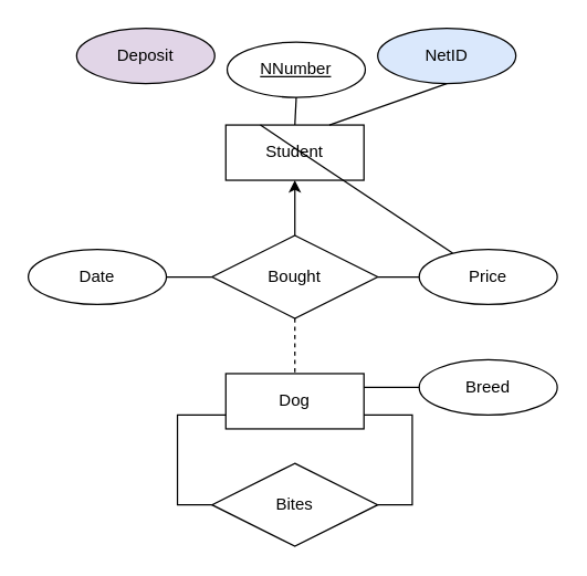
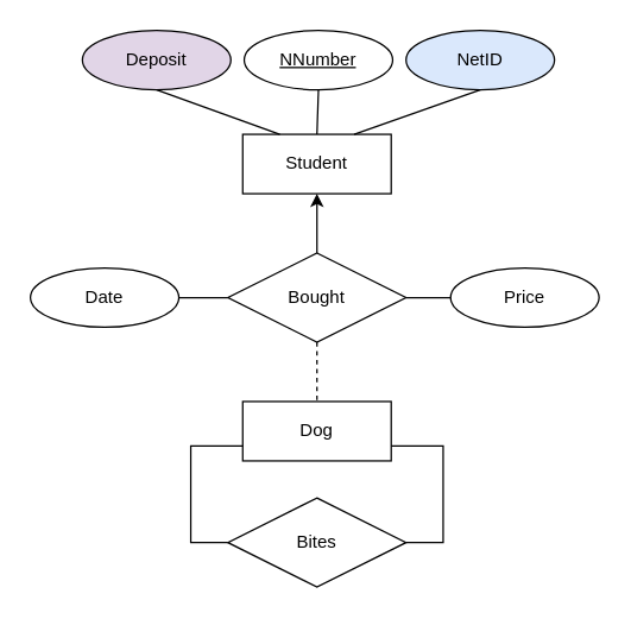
- <mxCell id="17" value="&lt;u&gt;NNumber&lt;/u&gt;" style="ellipse;whiteSpace=wrap;html=1;align=center;" parent="1" vertex="1"><mxGeometry x="164" y="30" width="100" height="40" as="geometry" /></mxCell>
+ <mxCell id="17" value="&lt;u&gt;NNumber&lt;/u&gt;" style="ellipse;whiteSpace=wrap;html=1;align=center;" parent="1" vertex="1"><mxGeometry x="164" y="20" width="100" height="40" as="geometry" /></mxCell>
- <mxCell id="6" value="" style="endArrow=none;html=1;exitX=0.25;exitY=0;exitDx=0;exitDy=0;" parent="1" source="2" target="15" edge="1"><mxGeometry width="50" height="50" relative="1" as="geometry"><mxPoint x="13" y="190" as="sourcePoint" /><mxPoint x="86" y="60" as="targetPoint" /></mxGeometry></mxCell>
+ <mxCell id="6" value="" style="endArrow=none;html=1;exitX=0.25;exitY=0;exitDx=0;exitDy=0;entryX=0.5;entryY=1;entryDx=0;entryDy=0;" parent="1" source="2" target="7" edge="1"><mxGeometry width="50" height="50" relative="1" as="geometry"><mxPoint x="13" y="190" as="sourcePoint" /><mxPoint x="86" y="60" as="targetPoint" /></mxGeometry></mxCell>
- <mxCell id="22" value="" style="endArrow=none;html=1;exitX=1;exitY=0.25;exitDx=0;exitDy=0;entryX=0;entryY=0.5;entryDx=0;entryDy=0;" parent="1" source="3" target="21" edge="1"><mxGeometry width="50" height="50" relative="1" as="geometry"><mxPoint x="130" y="210" as="sourcePoint" /><mxPoint x="163" y="210" as="targetPoint" /><Array as="points" /></mxGeometry></mxCell>
- <mxCell id="21" value="Breed" style="ellipse;whiteSpace=wrap;html=1;align=center;" parent="1" vertex="1"><mxGeometry x="303" y="260" width="100" height="40" as="geometry" /></mxCell>
